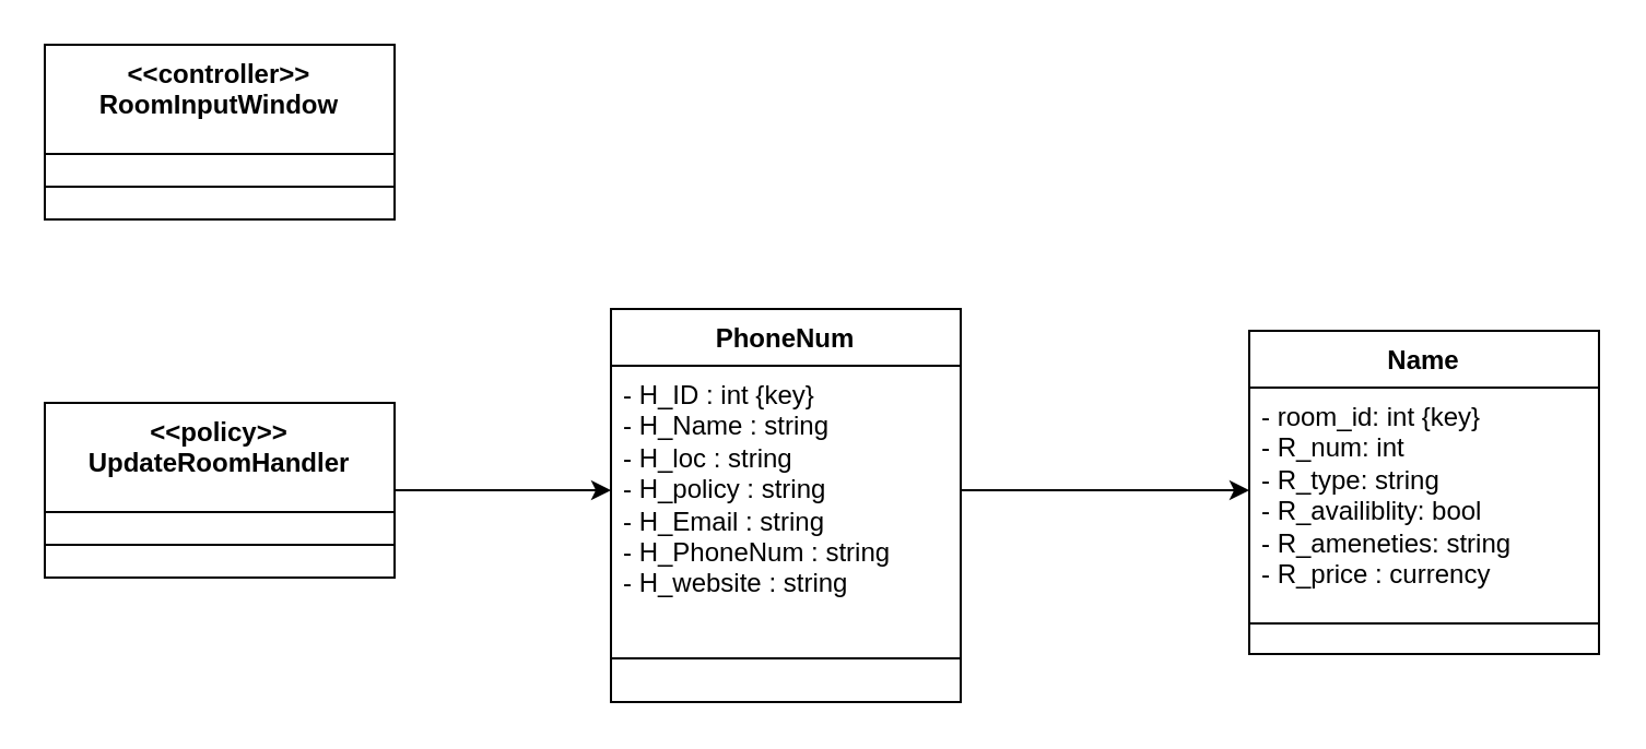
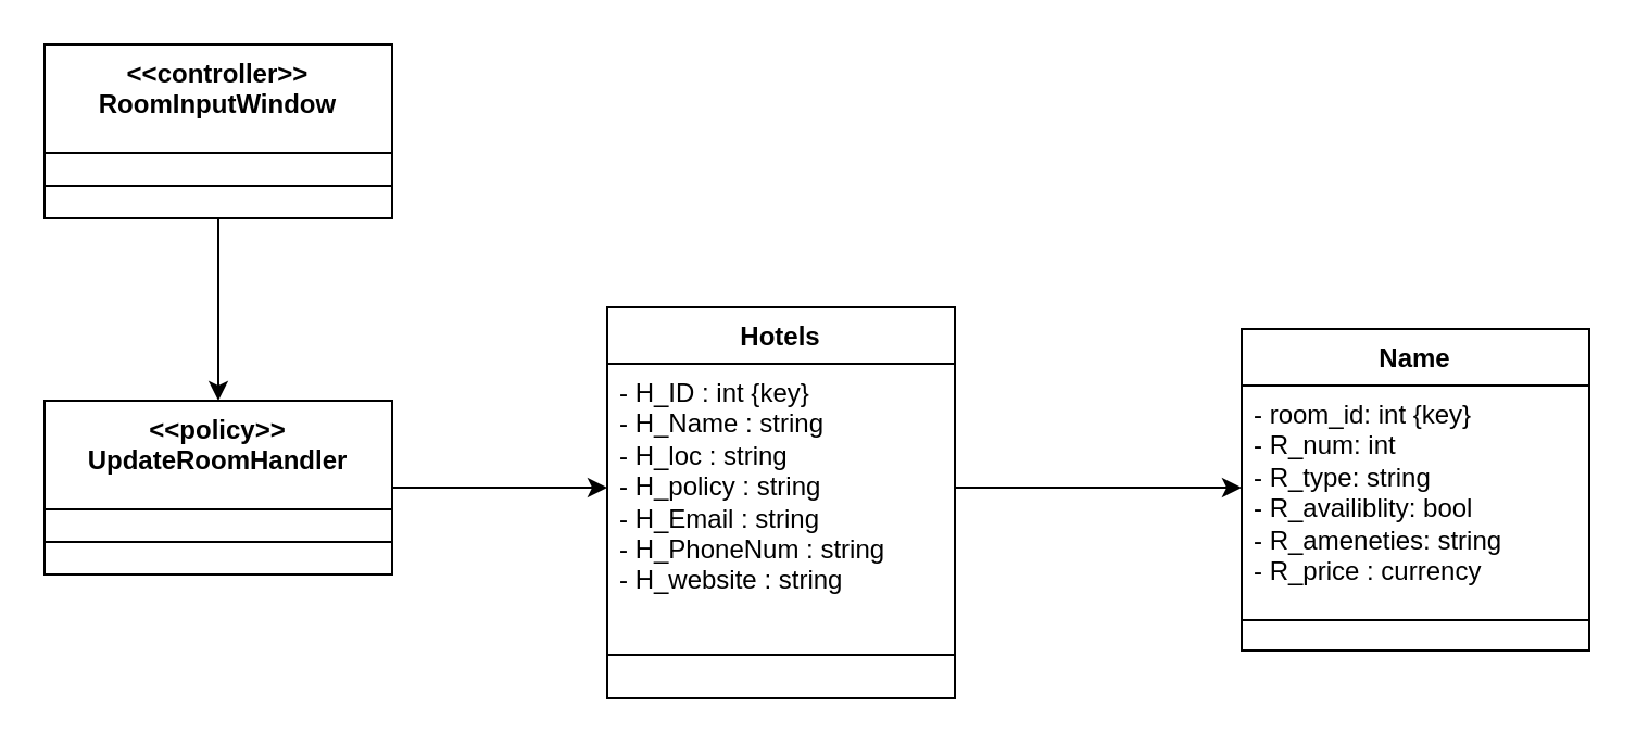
+ <mxCell id="12" style="edgeStyle=orthogonalEdgeStyle;rounded=0;orthogonalLoop=1;jettySize=auto;html=1;entryX=0.5;entryY=0;entryDx=0;entryDy=0;" edge="1" parent="1" source="13" target="10"><mxGeometry relative="1" as="geometry" /></mxCell>
- <mxCell id="2" value="PhoneNum" style="swimlane;fontStyle=1;align=center;verticalAlign=top;childLayout=stackLayout;horizontal=1;startSize=26;horizontalStack=0;resizeParent=1;resizeParentMax=0;resizeLast=0;collapsible=1;marginBottom=0;whiteSpace=wrap;html=1;" vertex="1" parent="1"><mxGeometry x="279" y="141" width="160" height="180" as="geometry" /></mxCell>
+ <mxCell id="2" value="Hotels" style="swimlane;fontStyle=1;align=center;verticalAlign=top;childLayout=stackLayout;horizontal=1;startSize=26;horizontalStack=0;resizeParent=1;resizeParentMax=0;resizeLast=0;collapsible=1;marginBottom=0;whiteSpace=wrap;html=1;" vertex="1" parent="1"><mxGeometry x="279" y="141" width="160" height="180" as="geometry" /></mxCell>
